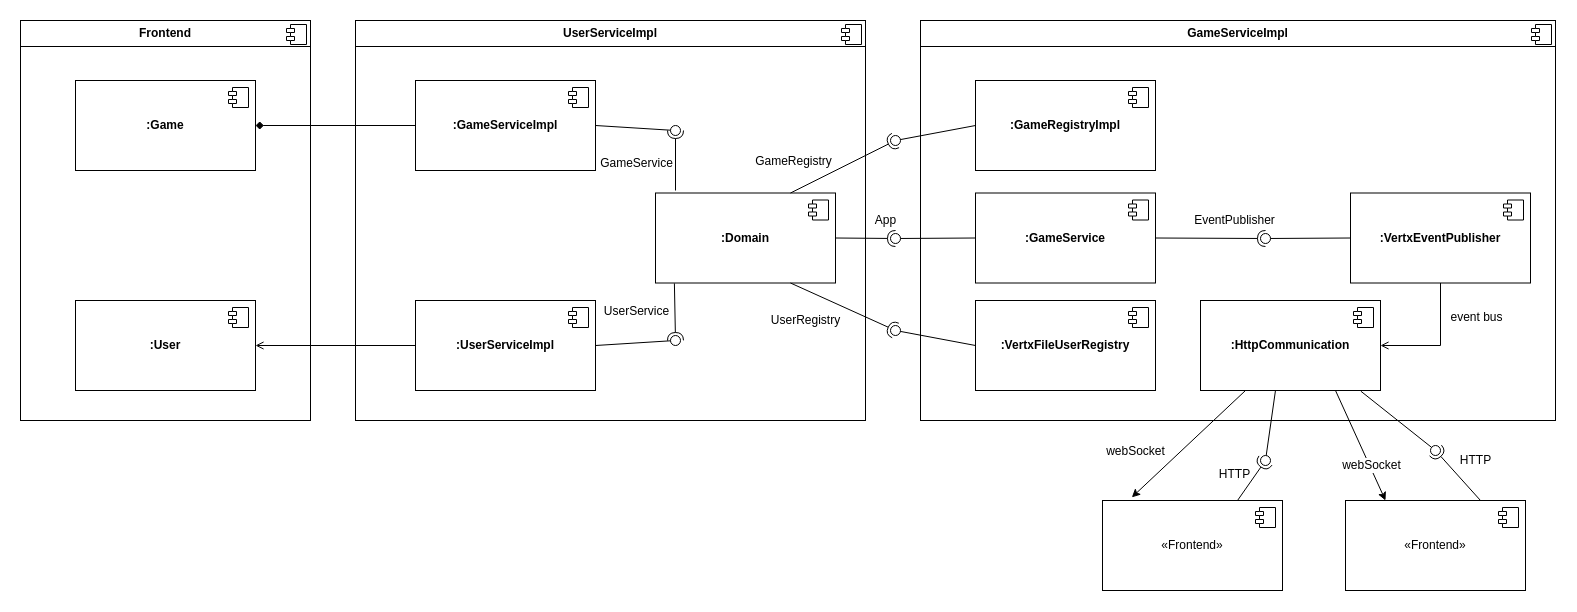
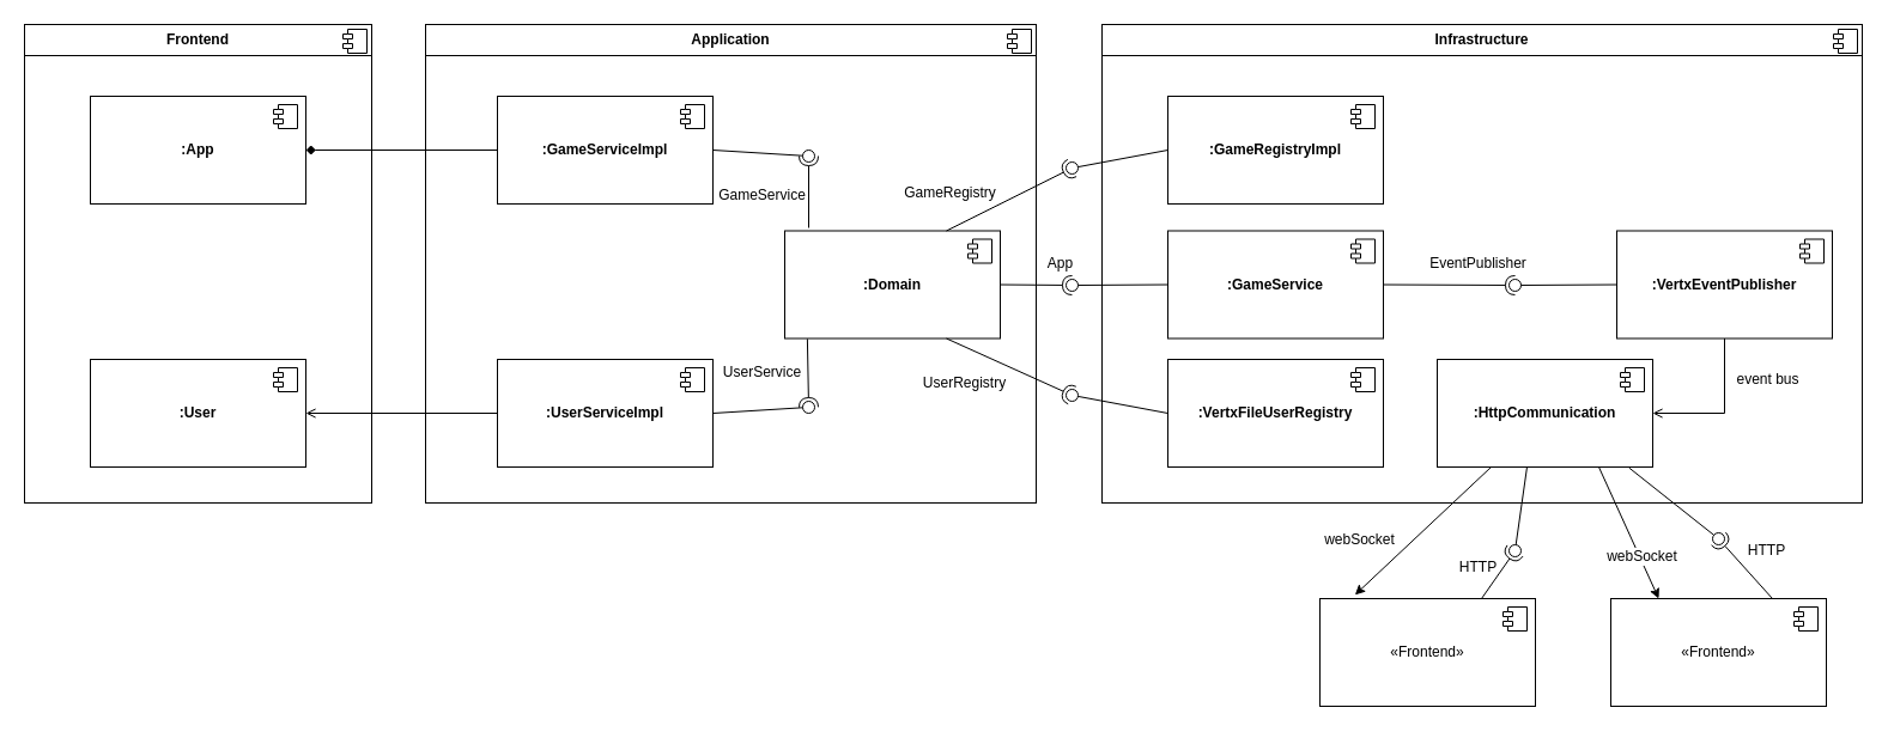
- <mxCell id="2" value="&lt;p style=&quot;margin:0px;margin-top:6px;text-align:center;&quot;&gt;&lt;b&gt;UserServiceImpl&lt;/b&gt;&lt;/p&gt;&lt;hr size=&quot;1&quot; style=&quot;border-style:solid;&quot;&gt;&lt;p style=&quot;margin:0px;margin-left:8px;&quot;&gt;&lt;br&gt;&lt;/p&gt;" style="align=left;overflow=fill;html=1;dropTarget=0;whiteSpace=wrap;fillColor=none;" vertex="1" parent="1"><mxGeometry x="355" y="20" width="510" height="400" as="geometry" /></mxCell>
+ <mxCell id="2" value="&lt;p style=&quot;margin:0px;margin-top:6px;text-align:center;&quot;&gt;&lt;b&gt;Application&lt;/b&gt;&lt;/p&gt;&lt;hr size=&quot;1&quot; style=&quot;border-style:solid;&quot;&gt;&lt;p style=&quot;margin:0px;margin-left:8px;&quot;&gt;&lt;br&gt;&lt;/p&gt;" style="align=left;overflow=fill;html=1;dropTarget=0;whiteSpace=wrap;fillColor=none;" vertex="1" parent="1"><mxGeometry x="355" y="20" width="510" height="400" as="geometry" /></mxCell>
- <mxCell id="4" value="&lt;p style=&quot;margin:0px;margin-top:6px;text-align:center;&quot;&gt;&lt;b&gt;GameServiceImpl&lt;/b&gt;&lt;/p&gt;&lt;hr size=&quot;1&quot; style=&quot;border-style:solid;&quot;&gt;&lt;p style=&quot;margin:0px;margin-left:8px;&quot;&gt;&lt;br&gt;&lt;/p&gt;" style="align=left;overflow=fill;html=1;dropTarget=0;whiteSpace=wrap;fillColor=none;" vertex="1" parent="1"><mxGeometry x="920" y="20" width="635" height="400" as="geometry" /></mxCell>
+ <mxCell id="4" value="&lt;p style=&quot;margin:0px;margin-top:6px;text-align:center;&quot;&gt;&lt;b&gt;Infrastructure&lt;/b&gt;&lt;/p&gt;&lt;hr size=&quot;1&quot; style=&quot;border-style:solid;&quot;&gt;&lt;p style=&quot;margin:0px;margin-left:8px;&quot;&gt;&lt;br&gt;&lt;/p&gt;" style="align=left;overflow=fill;html=1;dropTarget=0;whiteSpace=wrap;fillColor=none;" vertex="1" parent="1"><mxGeometry x="920" y="20" width="635" height="400" as="geometry" /></mxCell>
- <mxCell id="22" value="&lt;b&gt;:Game&lt;/b&gt;" style="html=1;dropTarget=0;whiteSpace=wrap;" vertex="1" parent="1"><mxGeometry x="75" y="80" width="180" height="90" as="geometry" /></mxCell>
+ <mxCell id="22" value="&lt;b&gt;:App&lt;/b&gt;" style="html=1;dropTarget=0;whiteSpace=wrap;" vertex="1" parent="1"><mxGeometry x="75" y="80" width="180" height="90" as="geometry" /></mxCell>
